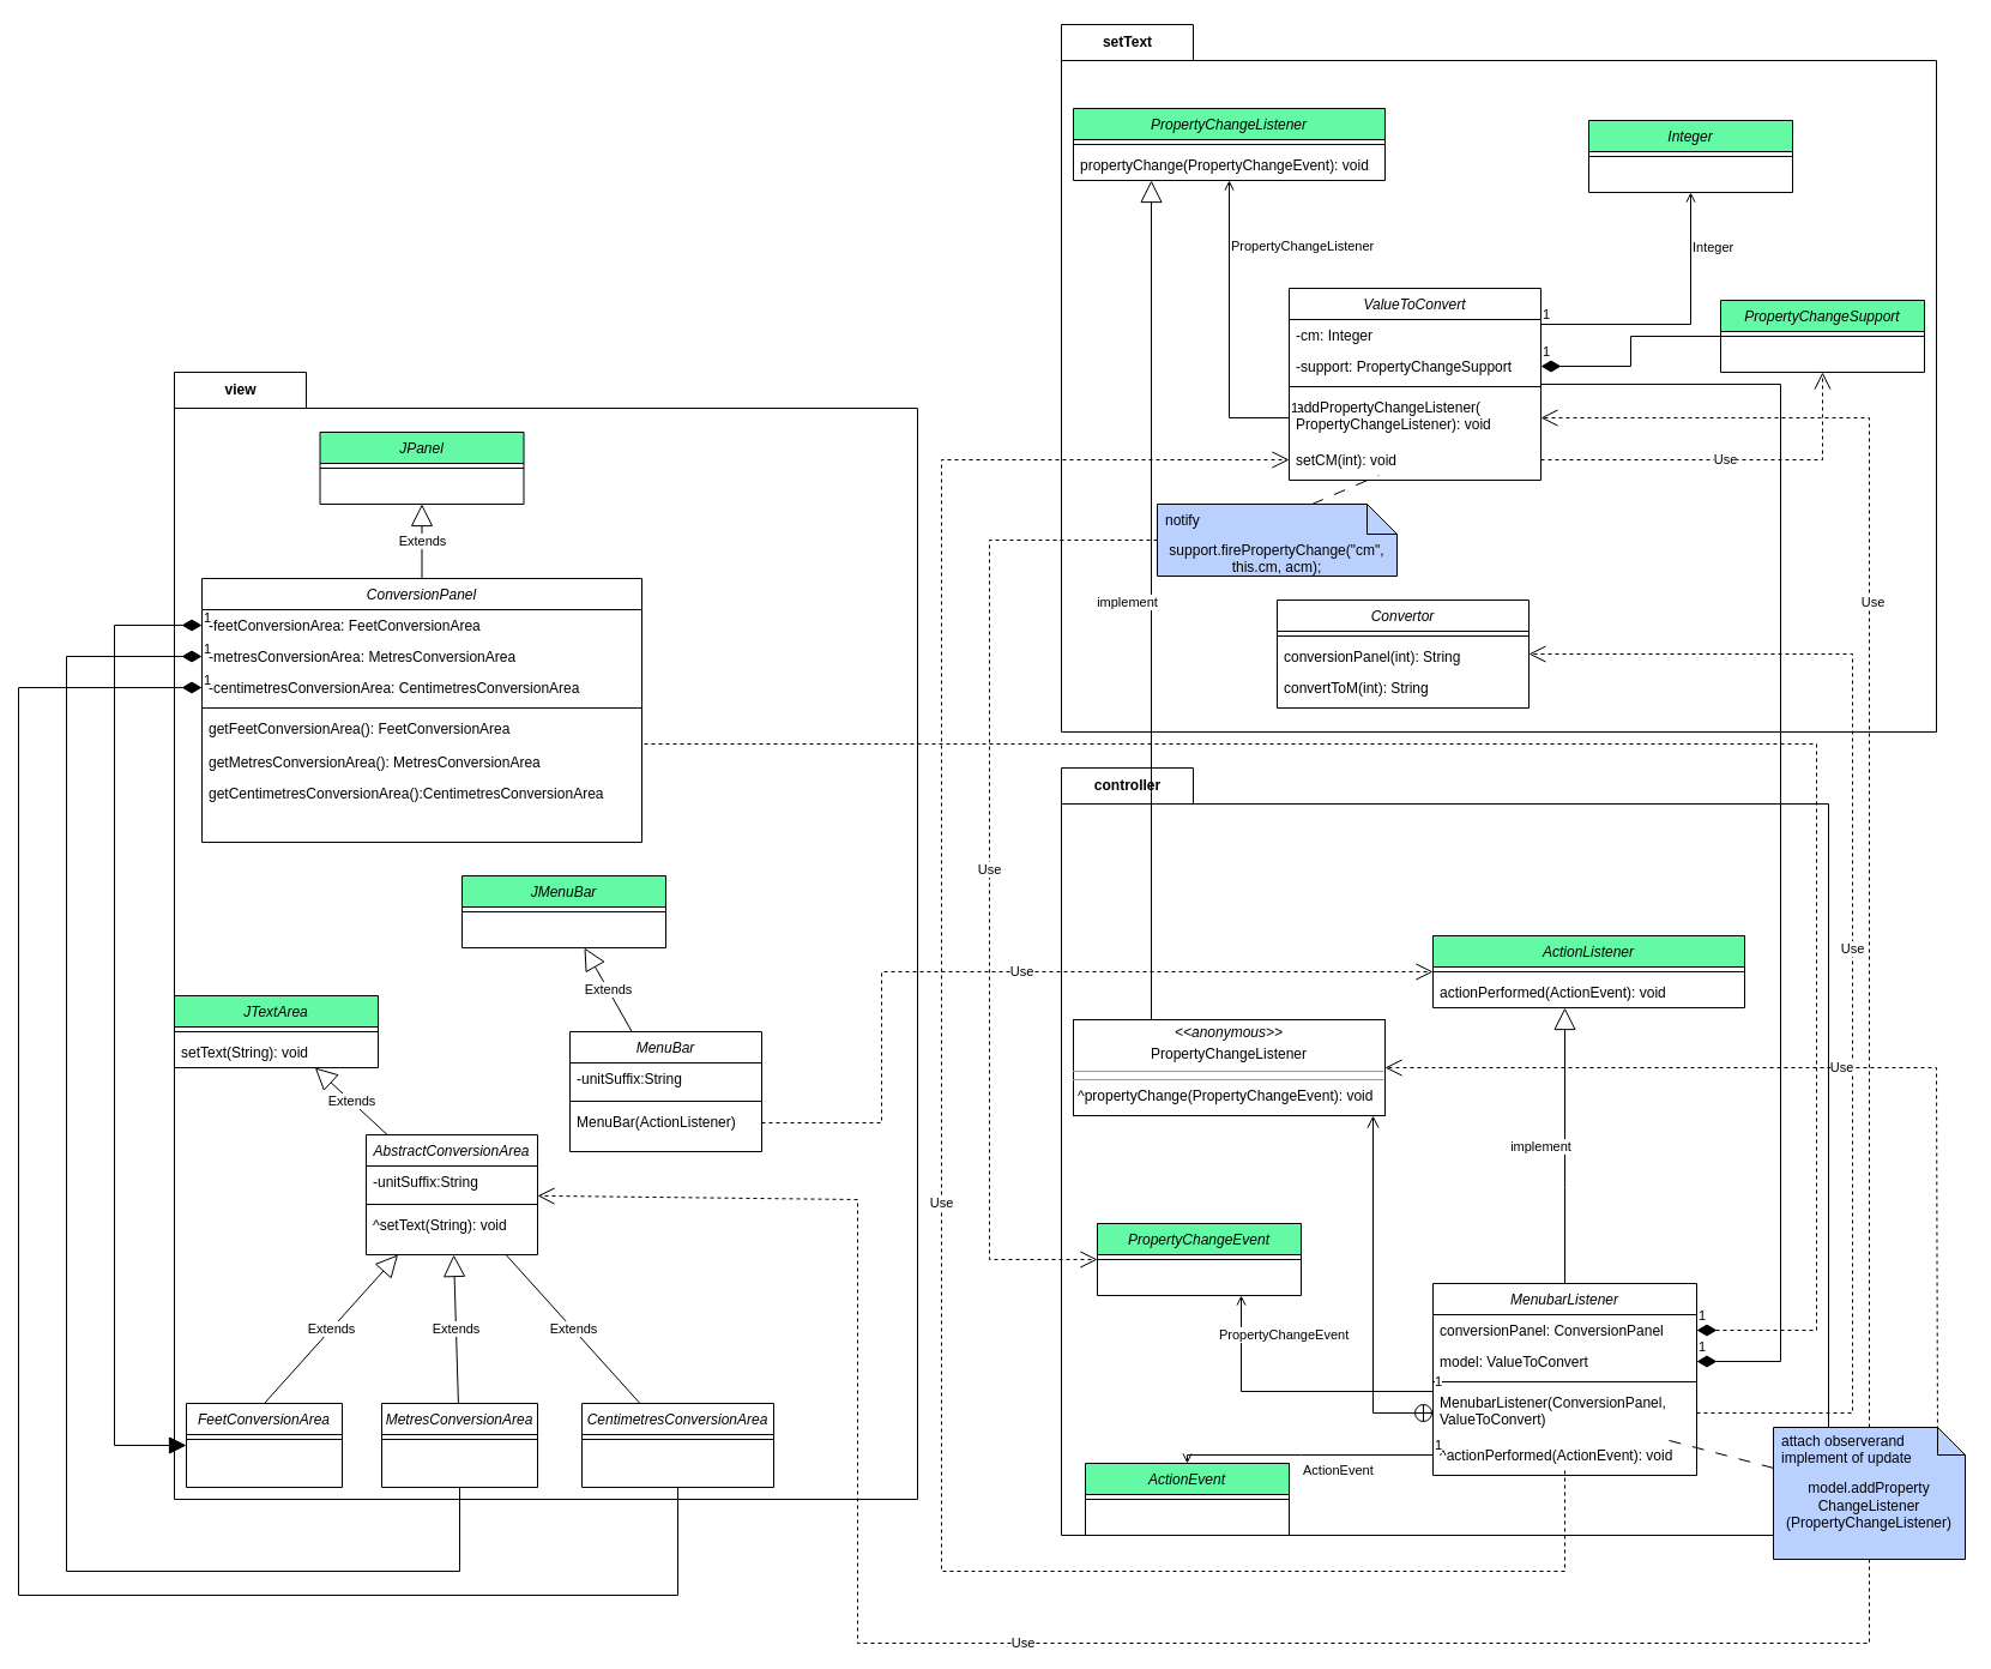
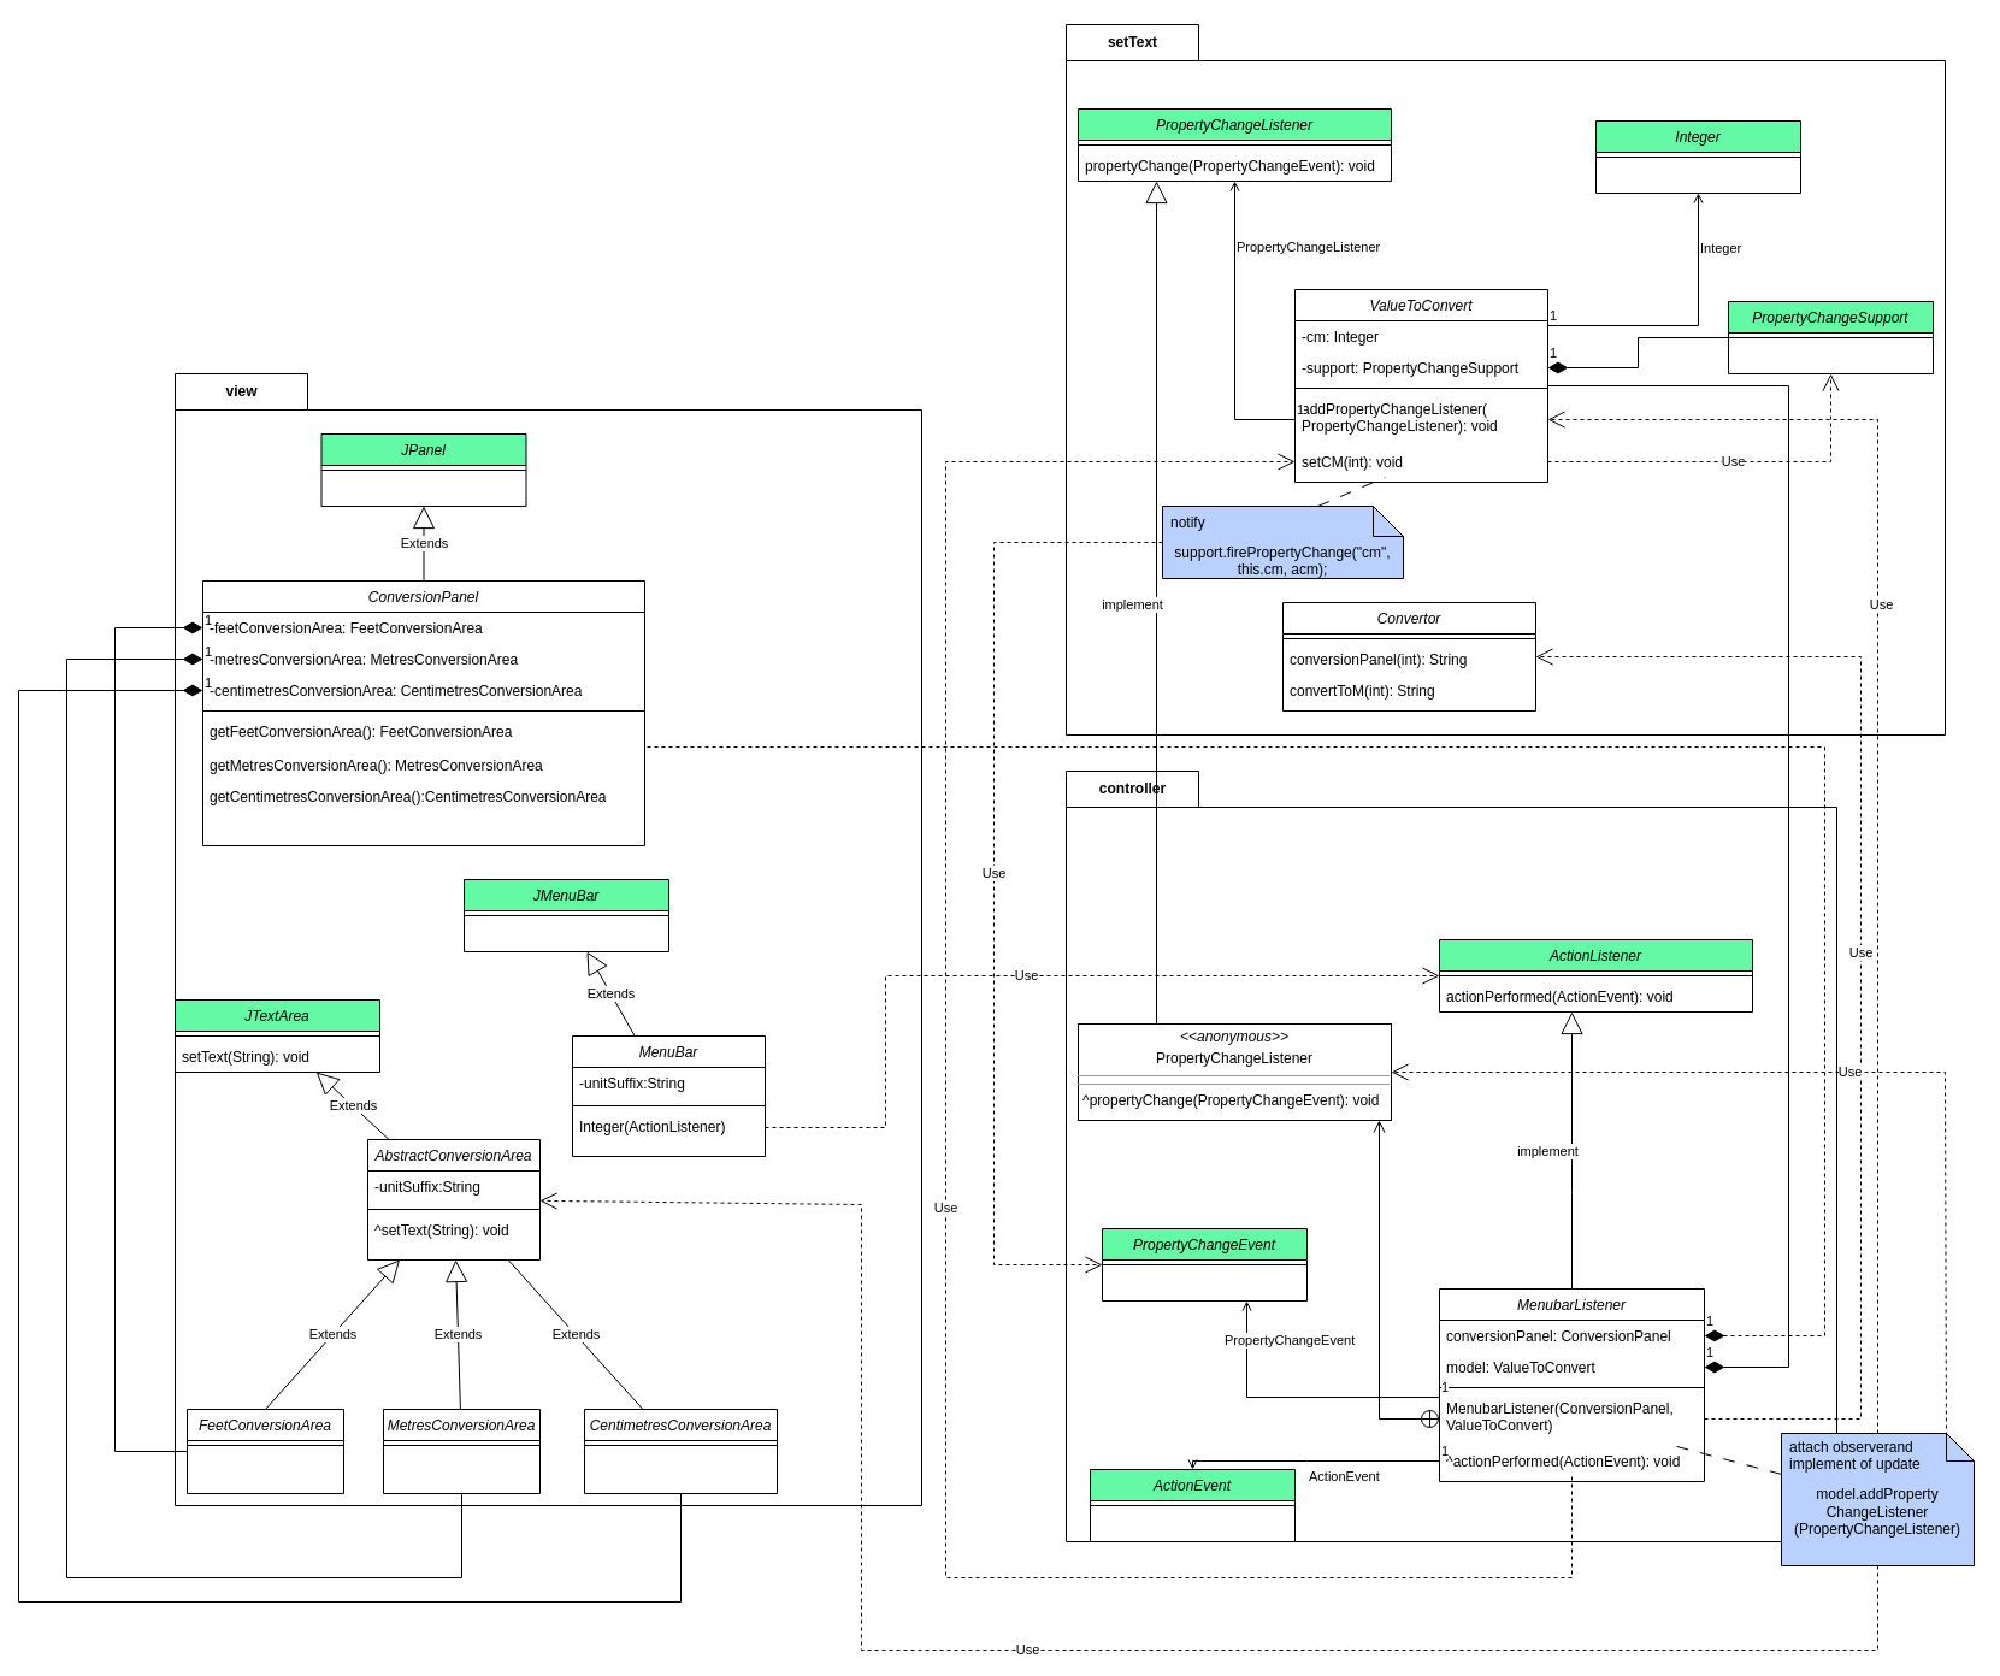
- <mxCell id="91" value="MenuBar(ActionListener)" style="text;align=left;verticalAlign=top;spacingLeft=4;spacingRight=4;overflow=hidden;rotatable=0;points=[[0,0.5],[1,0.5]];portConstraint=eastwest;" vertex="1" parent="88"><mxGeometry y="62" width="160" height="28" as="geometry" /></mxCell>
+ <mxCell id="91" value="Integer(ActionListener)" style="text;align=left;verticalAlign=top;spacingLeft=4;spacingRight=4;overflow=hidden;rotatable=0;points=[[0,0.5],[1,0.5]];portConstraint=eastwest;" vertex="1" parent="88"><mxGeometry y="62" width="160" height="28" as="geometry" /></mxCell>
- <mxCell id="95" value="1" style="endArrow=block;html=1;endSize=12;startArrow=diamondThin;startSize=14;startFill=1;edgeStyle=orthogonalEdgeStyle;align=left;verticalAlign=bottom;rounded=0;" edge="1" parent="59" source="61" target="72"><mxGeometry x="-1" y="3" relative="1" as="geometry"><mxPoint x="80" y="600" as="sourcePoint" /><mxPoint x="240" y="600" as="targetPoint" /><Array as="points"><mxPoint x="-50" y="211" /><mxPoint x="-50" y="895" /></Array></mxGeometry></mxCell>
+ <mxCell id="95" value="1" style="endArrow=none;html=1;endSize=12;startArrow=diamondThin;startSize=14;startFill=1;edgeStyle=orthogonalEdgeStyle;align=left;verticalAlign=bottom;rounded=0;" edge="1" parent="59" source="61" target="72"><mxGeometry x="-1" y="3" relative="1" as="geometry"><mxPoint x="80" y="600" as="sourcePoint" /><mxPoint x="240" y="600" as="targetPoint" /><Array as="points"><mxPoint x="-50" y="211" /><mxPoint x="-50" y="895" /></Array></mxGeometry></mxCell>
